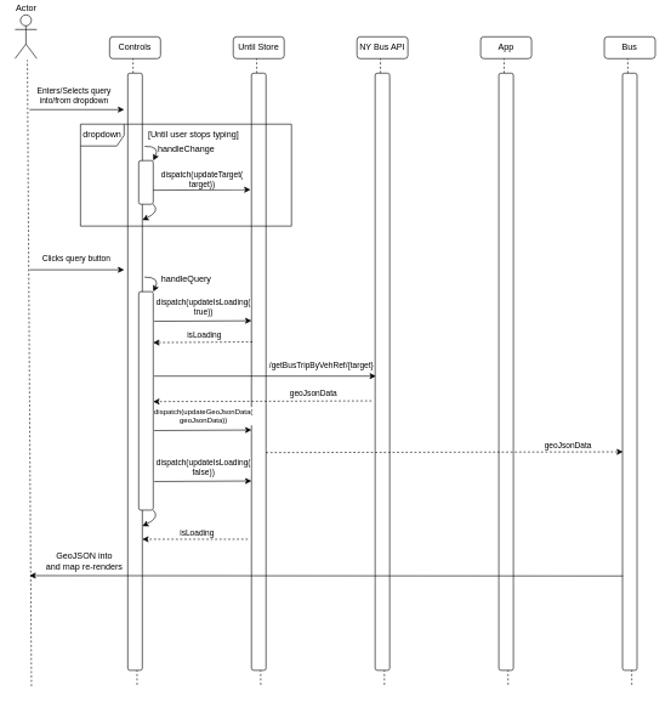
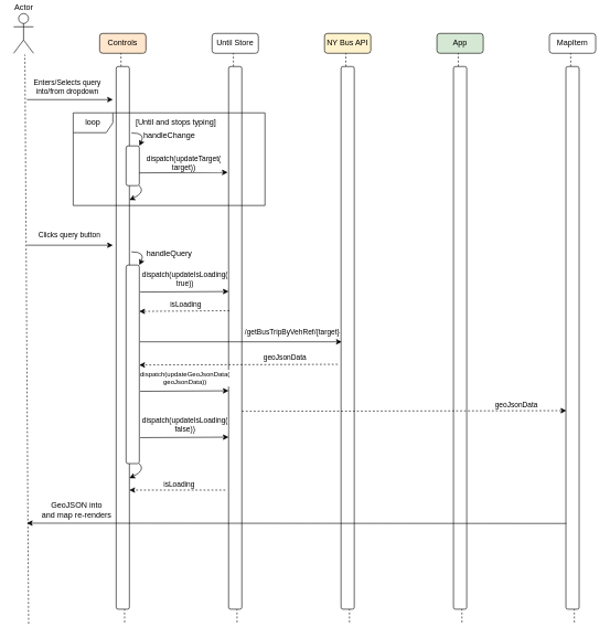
- <mxCell id="4" value="Controls" style="rounded=1;whiteSpace=wrap;html=1;" parent="1" vertex="1"><mxGeometry x="150" y="50" width="70" height="30" as="geometry" /></mxCell>
+ <mxCell id="4" value="Controls" style="rounded=1;whiteSpace=wrap;html=1;fillColor=#ffe6cc;" parent="1" vertex="1"><mxGeometry x="150" y="50" width="70" height="30" as="geometry" /></mxCell>
- <mxCell id="8" value="NY Bus API" style="rounded=1;whiteSpace=wrap;html=1;" parent="1" vertex="1"><mxGeometry x="490" y="50" width="70" height="30" as="geometry" /></mxCell>
+ <mxCell id="8" value="NY Bus API" style="rounded=1;whiteSpace=wrap;html=1;fillColor=#fff2cc;" parent="1" vertex="1"><mxGeometry x="490" y="50" width="70" height="30" as="geometry" /></mxCell>
- <mxCell id="10" value="App" style="rounded=1;whiteSpace=wrap;html=1;" parent="1" vertex="1"><mxGeometry x="660" y="50" width="70" height="30" as="geometry" /></mxCell>
+ <mxCell id="10" value="App" style="rounded=1;whiteSpace=wrap;html=1;fillColor=#d5e8d4;" parent="1" vertex="1"><mxGeometry x="660" y="50" width="70" height="30" as="geometry" /></mxCell>
- <mxCell id="12" value="Bus" style="rounded=1;whiteSpace=wrap;html=1;" parent="1" vertex="1"><mxGeometry x="830" y="50" width="70" height="30" as="geometry" /></mxCell>
+ <mxCell id="12" value="MapItem" style="rounded=1;whiteSpace=wrap;html=1;" parent="1" vertex="1"><mxGeometry x="830" y="50" width="70" height="30" as="geometry" /></mxCell>
- <mxCell id="23" value="dropdown" style="shape=umlFrame;whiteSpace=wrap;html=1;pointerEvents=0;" parent="1" vertex="1"><mxGeometry x="110" y="170" width="290" height="140" as="geometry" /></mxCell>
+ <mxCell id="23" value="loop" style="shape=umlFrame;whiteSpace=wrap;html=1;pointerEvents=0;" parent="1" vertex="1"><mxGeometry x="110" y="170" width="290" height="140" as="geometry" /></mxCell>
- <mxCell id="24" value="[Until user stops typing]" style="text;html=1;align=center;verticalAlign=middle;resizable=0;points=[];autosize=1;strokeColor=none;fillColor=none;" parent="1" vertex="1"><mxGeometry x="190" y="170" width="150" height="30" as="geometry" /></mxCell>
+ <mxCell id="24" value="[Until and stops typing]" style="text;html=1;align=center;verticalAlign=middle;resizable=0;points=[];autosize=1;strokeColor=none;fillColor=none;" parent="1" vertex="1"><mxGeometry x="190" y="170" width="150" height="30" as="geometry" /></mxCell>
